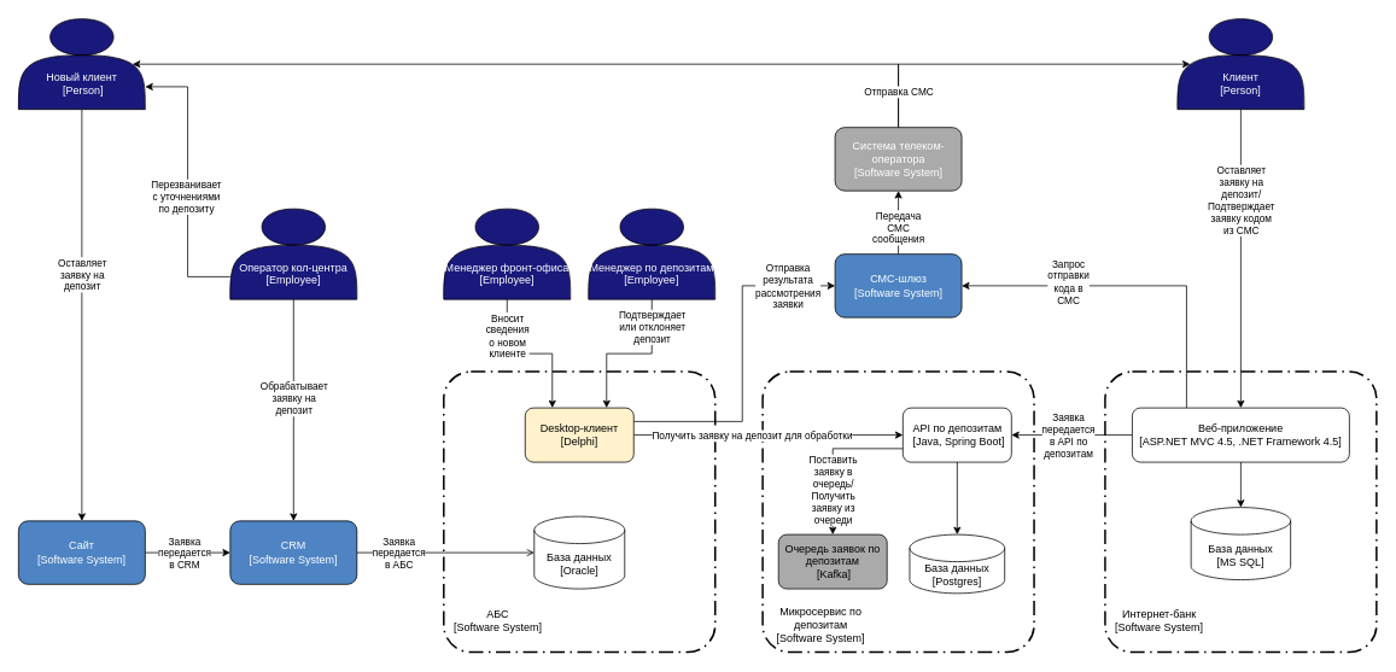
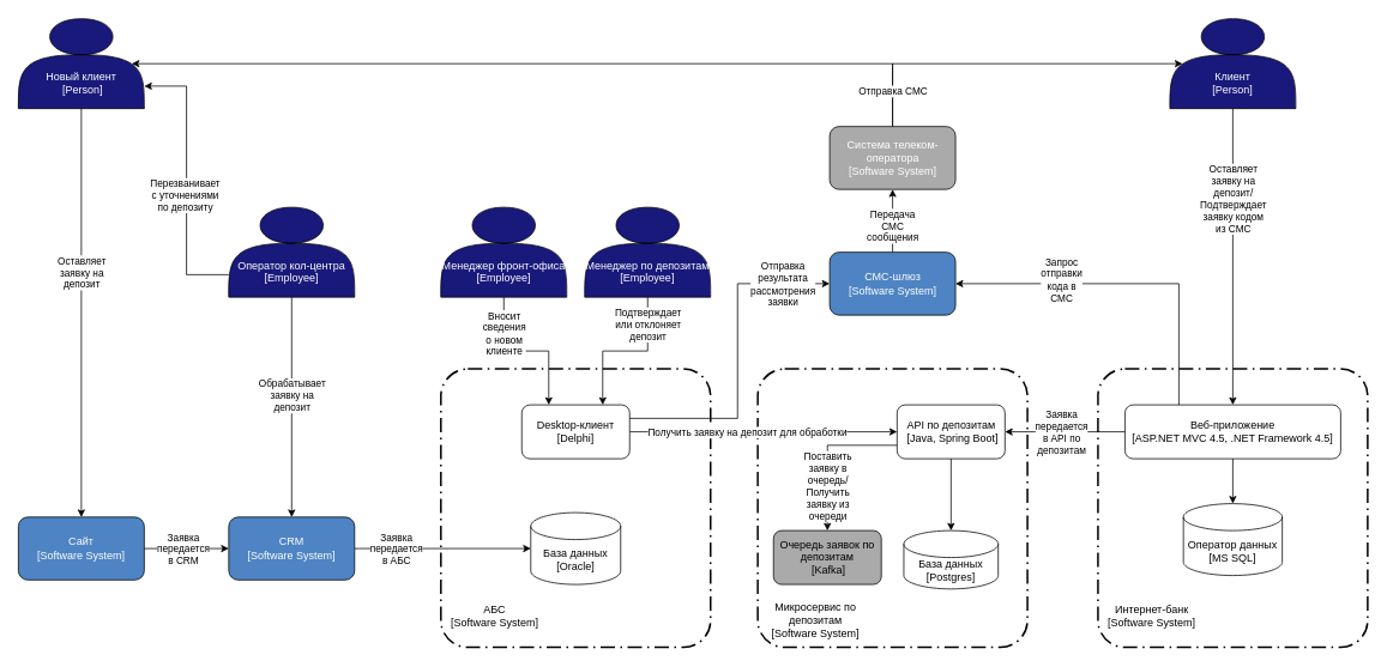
- <mxCell id="55" value="Desktop-клиент&lt;br&gt;[Delphi]" style="rounded=1;whiteSpace=wrap;html=1;fillColor=#fff2cc;" parent="1" vertex="1"><mxGeometry x="580" y="450" width="120" height="60" as="geometry" /></mxCell>
+ <mxCell id="55" value="Desktop-клиент&lt;br&gt;[Delphi]" style="rounded=1;whiteSpace=wrap;html=1;" parent="1" vertex="1"><mxGeometry x="580" y="450" width="120" height="60" as="geometry" /></mxCell>
- <mxCell id="30" style="edgeStyle=orthogonalEdgeStyle;rounded=0;orthogonalLoop=1;jettySize=auto;html=1;exitX=1;exitY=0.5;exitDx=0;exitDy=0;entryX=0;entryY=0.5;entryDx=0;entryDy=0;entryPerimeter=0;endArrow=open;" parent="1" source="32" target="56" edge="1"><mxGeometry relative="1" as="geometry"><mxPoint x="394" y="650" as="sourcePoint" /><mxPoint x="480" y="530" as="targetPoint" /></mxGeometry></mxCell>
+ <mxCell id="30" style="edgeStyle=orthogonalEdgeStyle;rounded=0;orthogonalLoop=1;jettySize=auto;html=1;exitX=1;exitY=0.5;exitDx=0;exitDy=0;entryX=0;entryY=0.5;entryDx=0;entryDy=0;entryPerimeter=0;" parent="1" source="32" target="56" edge="1"><mxGeometry relative="1" as="geometry"><mxPoint x="394" y="650" as="sourcePoint" /><mxPoint x="480" y="530" as="targetPoint" /></mxGeometry></mxCell>
- <mxCell id="43" value="База данных&lt;br&gt;[MS SQL]" style="shape=cylinder3;whiteSpace=wrap;html=1;boundedLbl=1;backgroundOutline=1;size=15;" parent="39" vertex="1"><mxGeometry x="95" y="150" width="110" height="80" as="geometry" /></mxCell>
+ <mxCell id="43" value="Оператор данных&lt;br&gt;[MS SQL]" style="shape=cylinder3;whiteSpace=wrap;html=1;boundedLbl=1;backgroundOutline=1;size=15;" parent="39" vertex="1"><mxGeometry x="95" y="150" width="110" height="80" as="geometry" /></mxCell>
